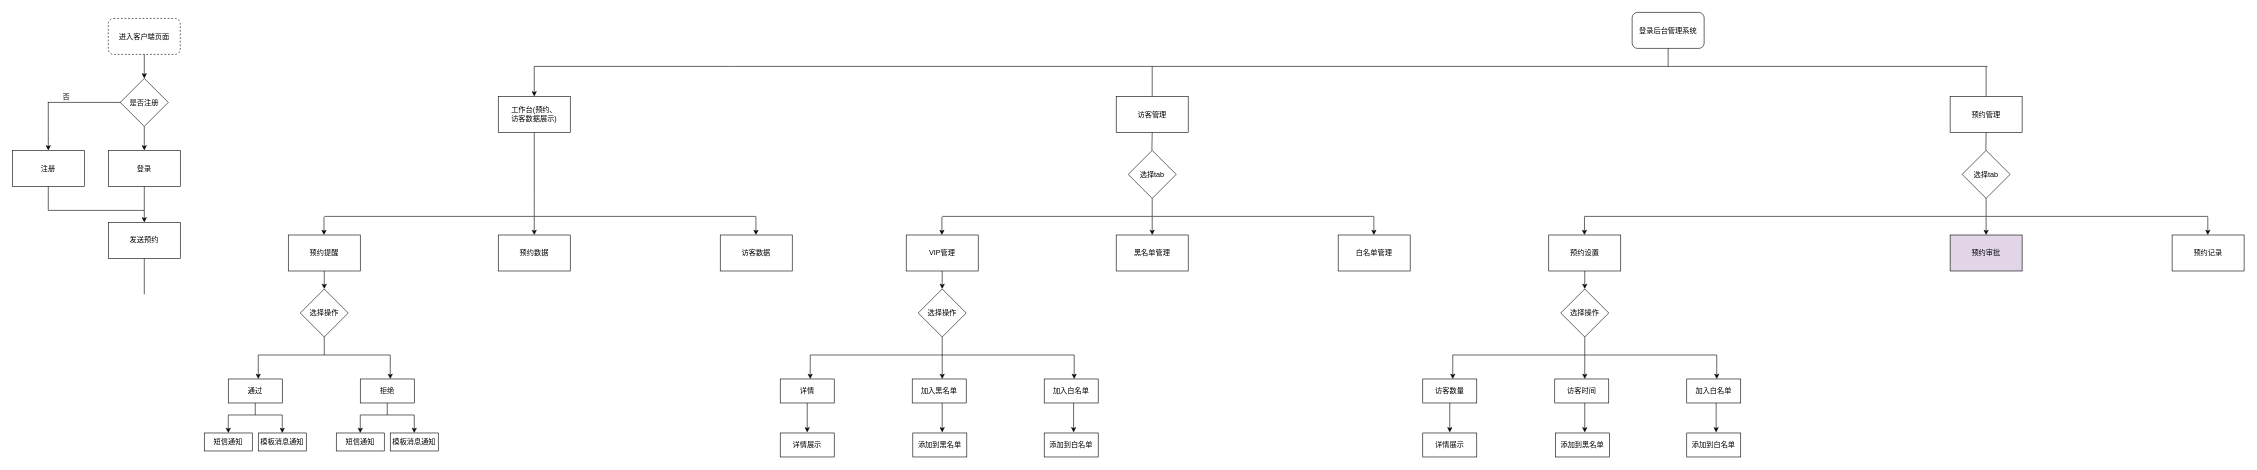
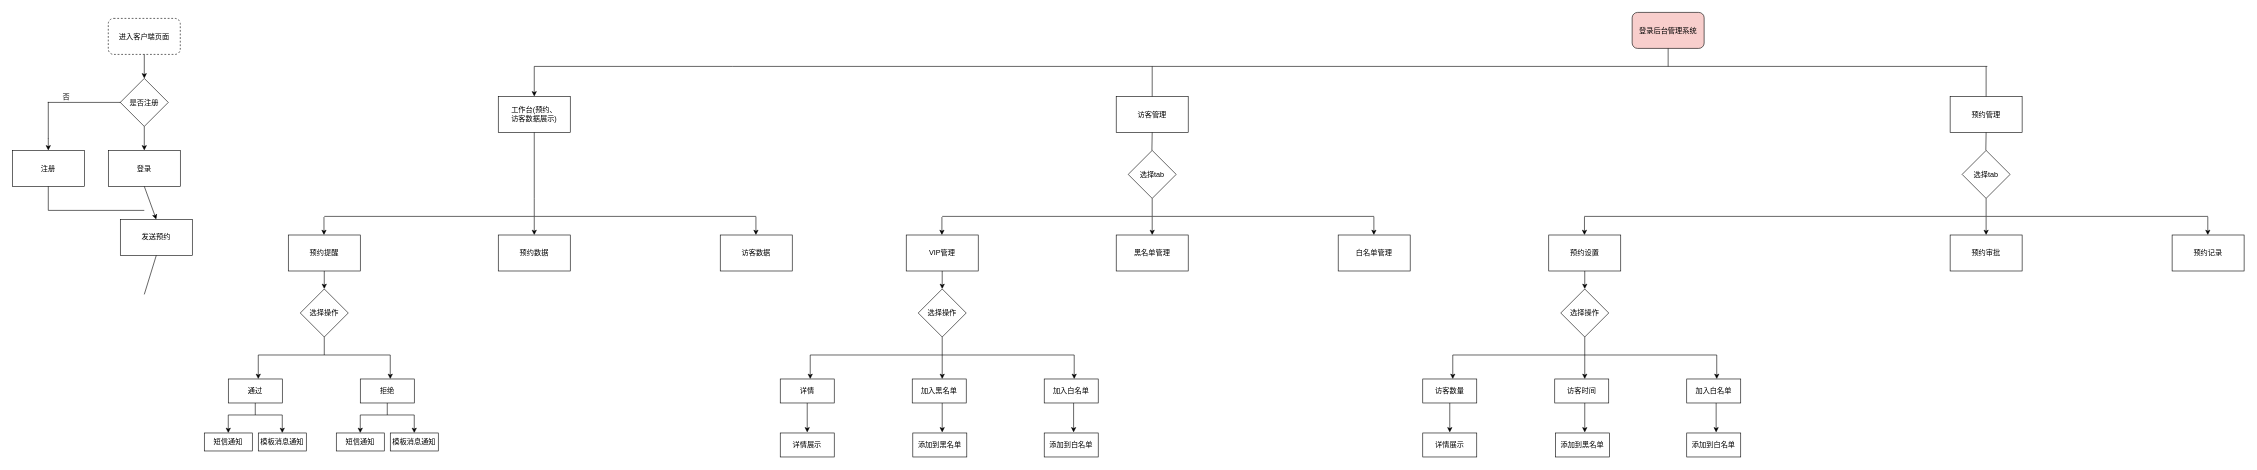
- <mxCell id="16" value="登录后台管理系统" style="rounded=1;whiteSpace=wrap;html=1;" vertex="1" parent="1"><mxGeometry x="2720" y="20" width="120" height="60" as="geometry" /></mxCell>
+ <mxCell id="16" value="登录后台管理系统" style="rounded=1;whiteSpace=wrap;html=1;fillColor=#f8cecc;" vertex="1" parent="1"><mxGeometry x="2720" y="20" width="120" height="60" as="geometry" /></mxCell>
- <mxCell id="11" value="发送预约" style="rounded=0;whiteSpace=wrap;html=1;" vertex="1" parent="1"><mxGeometry x="180" y="370" width="120" height="60" as="geometry" /></mxCell>
+ <mxCell id="11" value="发送预约" style="rounded=0;whiteSpace=wrap;html=1;" vertex="1" parent="1"><mxGeometry x="200" y="365" width="120" height="60" as="geometry" /></mxCell>
- <mxCell id="90" value="预约审批" style="rounded=0;whiteSpace=wrap;html=1;fillColor=#e1d5e7;" vertex="1" parent="1"><mxGeometry x="3250" y="391" width="120" height="60" as="geometry" /></mxCell>
+ <mxCell id="90" value="预约审批" style="rounded=0;whiteSpace=wrap;html=1;" vertex="1" parent="1"><mxGeometry x="3250" y="391" width="120" height="60" as="geometry" /></mxCell>
